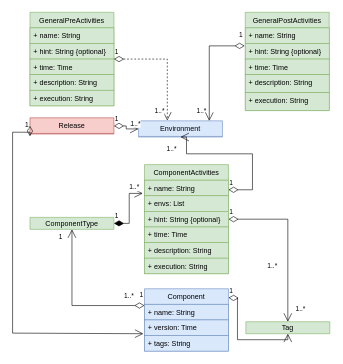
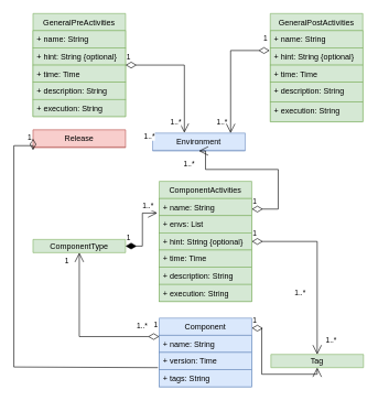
- <mxCell id="35" value="1" style="endArrow=open;html=1;endSize=12;startArrow=diamondThin;startSize=14;startFill=0;edgeStyle=orthogonalEdgeStyle;align=left;verticalAlign=bottom;rounded=0;exitX=1;exitY=0.5;exitDx=0;exitDy=0;entryX=0.343;entryY=-0.019;entryDx=0;entryDy=0;entryPerimeter=0;dashed=1;" parent="1" source="2" target="14" edge="1"><mxGeometry x="-1" y="3" relative="1" as="geometry"><mxPoint x="130" y="146" as="sourcePoint" /><mxPoint x="290" y="146" as="targetPoint" /></mxGeometry></mxCell>
+ <mxCell id="35" value="1" style="endArrow=open;html=1;endSize=12;startArrow=diamondThin;startSize=14;startFill=0;edgeStyle=orthogonalEdgeStyle;align=left;verticalAlign=bottom;rounded=0;exitX=1;exitY=0.5;exitDx=0;exitDy=0;entryX=0.343;entryY=-0.019;entryDx=0;entryDy=0;entryPerimeter=0;" parent="1" source="2" target="14" edge="1"><mxGeometry x="-1" y="3" relative="1" as="geometry"><mxPoint x="130" y="146" as="sourcePoint" /><mxPoint x="290" y="146" as="targetPoint" /></mxGeometry></mxCell>
- <mxCell id="43" value="1" style="endArrow=open;html=1;endSize=12;startArrow=diamondThin;startSize=14;startFill=0;edgeStyle=orthogonalEdgeStyle;align=left;verticalAlign=bottom;rounded=0;entryX=0;entryY=0.5;entryDx=0;entryDy=0;exitX=1;exitY=0.5;exitDx=0;exitDy=0;" parent="1" source="42" target="14" edge="1"><mxGeometry x="-1" y="3" relative="1" as="geometry"><mxPoint x="-80" y="376" as="sourcePoint" /><mxPoint x="80" y="376" as="targetPoint" /></mxGeometry></mxCell>
- <mxCell id="44" value="1" style="endArrow=open;html=1;endSize=12;startArrow=diamondThin;startSize=14;startFill=0;edgeStyle=orthogonalEdgeStyle;align=left;verticalAlign=bottom;rounded=0;exitX=0;exitY=0.5;exitDx=0;exitDy=0;entryX=-0.014;entryY=0.885;entryDx=0;entryDy=0;entryPerimeter=0;" parent="1" source="42" target="17" edge="1"><mxGeometry x="-0.929" y="-3" relative="1" as="geometry"><mxPoint x="150" y="496" as="sourcePoint" /><mxPoint x="-10" y="496" as="targetPoint" /><Array as="points"><mxPoint x="20" y="220" /><mxPoint x="20" y="555" /></Array><mxPoint as="offset" /></mxGeometry></mxCell>
+ <mxCell id="44" value="1" style="endArrow=none;html=1;endSize=12;startArrow=diamondThin;startSize=14;startFill=0;edgeStyle=orthogonalEdgeStyle;align=left;verticalAlign=bottom;rounded=0;exitX=0;exitY=0.5;exitDx=0;exitDy=0;entryX=-0.014;entryY=0.885;entryDx=0;entryDy=0;entryPerimeter=0;" parent="1" source="42" target="17" edge="1"><mxGeometry x="-0.929" y="-3" relative="1" as="geometry"><mxPoint x="150" y="496" as="sourcePoint" /><mxPoint x="-10" y="496" as="targetPoint" /><Array as="points"><mxPoint x="20" y="220" /><mxPoint x="20" y="555" /></Array><mxPoint as="offset" /></mxGeometry></mxCell>
